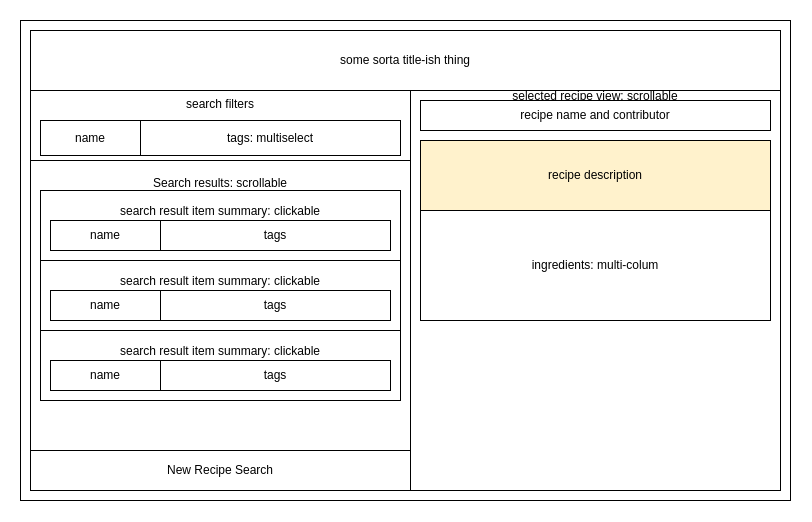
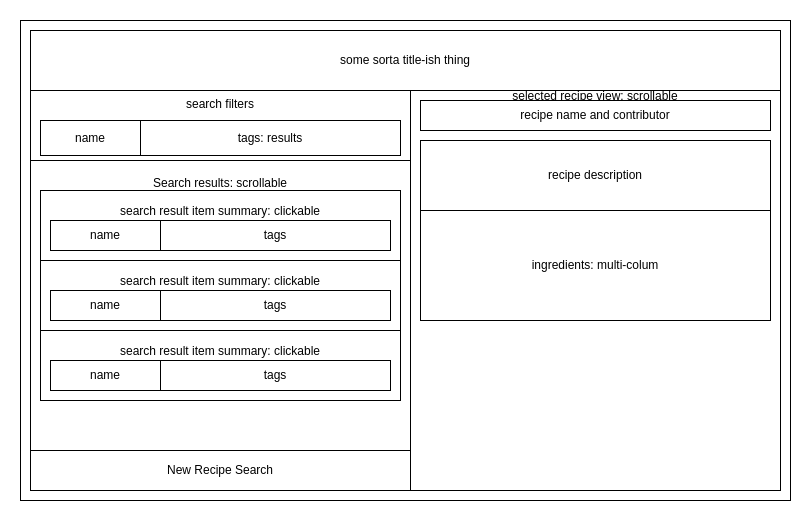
- <mxCell id="12" value="tags: multiselect" style="rounded=0;whiteSpace=wrap;html=1;" vertex="1" parent="1"><mxGeometry x="140" y="120" width="260" height="35" as="geometry" /></mxCell>
+ <mxCell id="12" value="tags: results" style="rounded=0;whiteSpace=wrap;html=1;" vertex="1" parent="1"><mxGeometry x="140" y="120" width="260" height="35" as="geometry" /></mxCell>
- <mxCell id="9" value="recipe description" style="rounded=0;whiteSpace=wrap;html=1;fillColor=#fff2cc;" vertex="1" parent="1"><mxGeometry x="420" y="140" width="350" height="70" as="geometry" /></mxCell>
+ <mxCell id="9" value="recipe description" style="rounded=0;whiteSpace=wrap;html=1;" vertex="1" parent="1"><mxGeometry x="420" y="140" width="350" height="70" as="geometry" /></mxCell>
